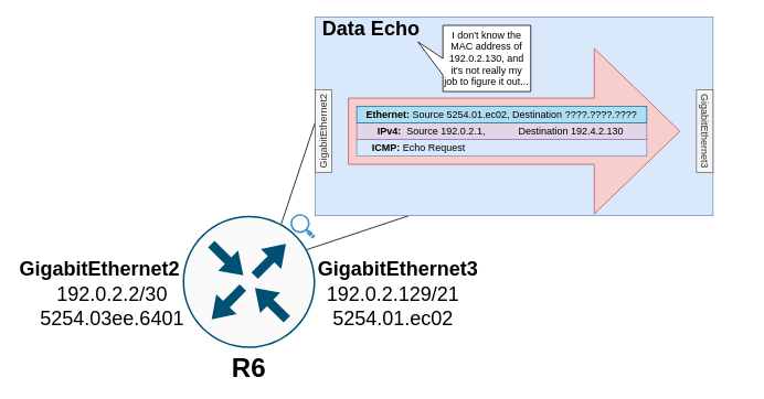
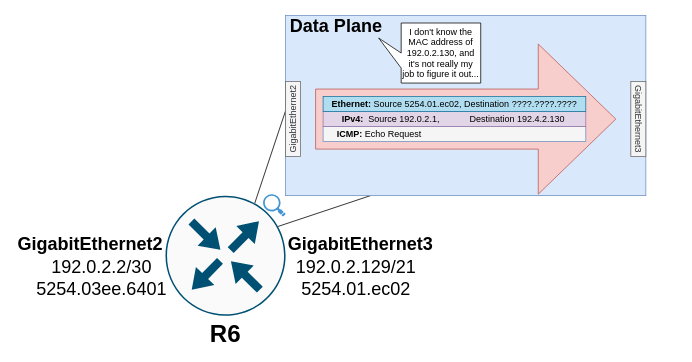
- <mxCell id="10" value="&lt;b&gt;&lt;font style=&quot;font-size: 24px;&quot;&gt;Data Echo&lt;/font&gt;&lt;/b&gt;" style="text;html=1;strokeColor=none;fillColor=none;align=center;verticalAlign=middle;whiteSpace=wrap;rounded=0;" parent="1" vertex="1"><mxGeometry x="380.2" y="20" width="135" height="30" as="geometry" /></mxCell>
+ <mxCell id="10" value="&lt;b&gt;&lt;font style=&quot;font-size: 24px;&quot;&gt;Data Plane&lt;/font&gt;&lt;/b&gt;" style="text;html=1;strokeColor=none;fillColor=none;align=center;verticalAlign=middle;whiteSpace=wrap;rounded=0;" parent="1" vertex="1"><mxGeometry x="380.2" y="20" width="135" height="30" as="geometry" /></mxCell>
- <mxCell id="14" value="&lt;b&gt;&amp;nbsp; &amp;nbsp; &amp;nbsp;ICMP:&lt;/b&gt; Echo Request" style="rounded=0;whiteSpace=wrap;html=1;align=left;fillColor=#dae8fc;strokeColor=#6c8ebf;" parent="1" vertex="1"><mxGeometry x="430" y="168" width="350" height="20" as="geometry" /></mxCell>
+ <mxCell id="14" value="&lt;b&gt;&amp;nbsp; &amp;nbsp; &amp;nbsp;ICMP:&lt;/b&gt; Echo Request" style="rounded=0;whiteSpace=wrap;html=1;align=left;fillColor=#f5f5f5;strokeColor=#6c8ebf;" parent="1" vertex="1"><mxGeometry x="430" y="168" width="350" height="20" as="geometry" /></mxCell>
